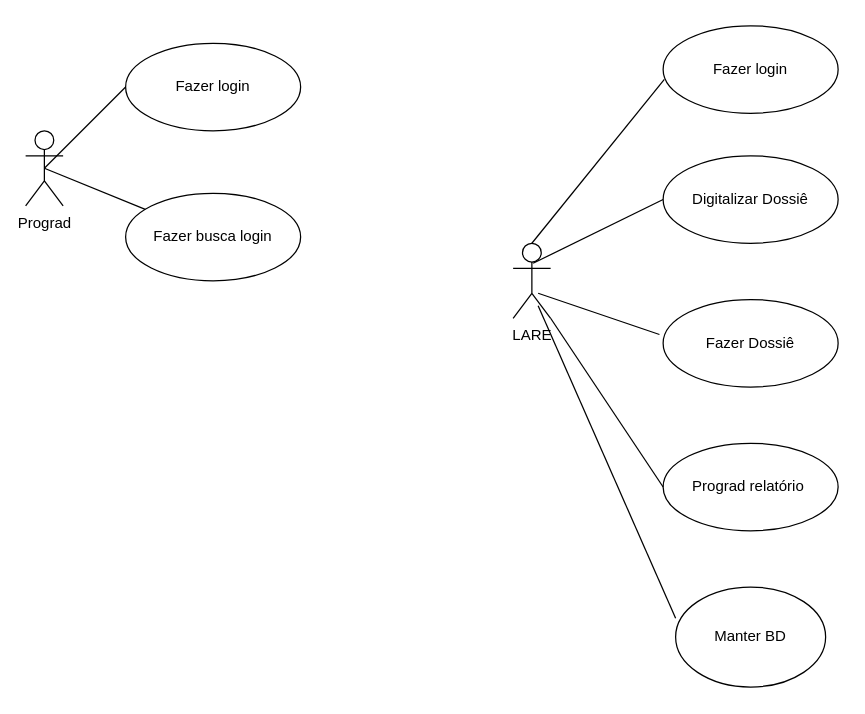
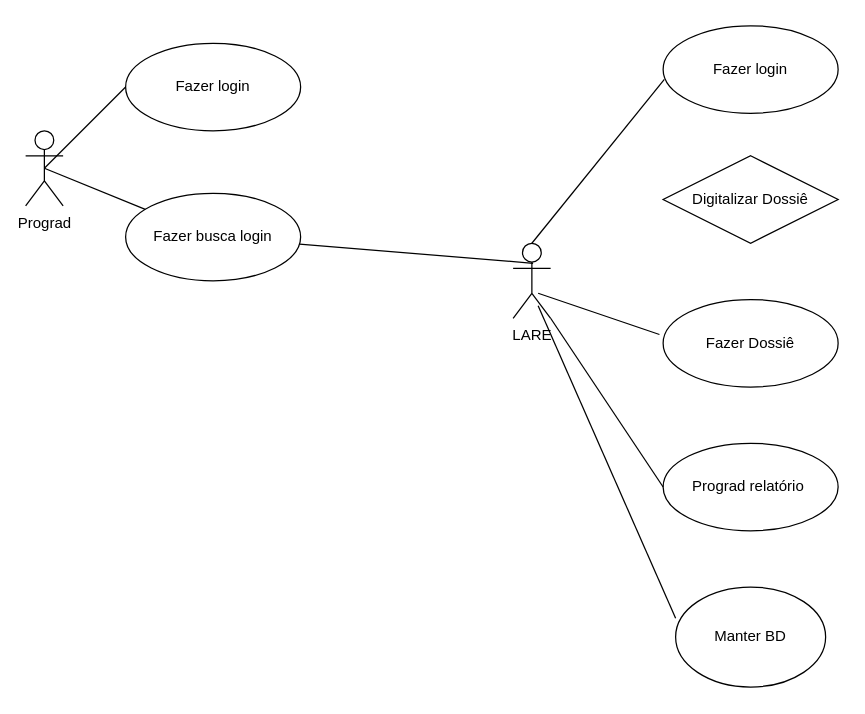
- <mxCell id="9" value="Digitalizar Dossiê" style="ellipse;whiteSpace=wrap;html=1;" parent="1" vertex="1"><mxGeometry x="530" y="124" width="140" height="70" as="geometry" /></mxCell>
+ <mxCell id="9" value="Digitalizar Dossiê" style="rhombus;whiteSpace=wrap;html=1;" parent="1" vertex="1"><mxGeometry x="530" y="124" width="140" height="70" as="geometry" /></mxCell>
- <mxCell id="14" value="" style="edgeStyle=none;html=1;endArrow=none;verticalAlign=bottom;exitX=0.533;exitY=0.267;exitDx=0;exitDy=0;exitPerimeter=0;entryX=0;entryY=0.5;entryDx=0;entryDy=0;" parent="1" source="7" target="9" edge="1"><mxGeometry width="160" relative="1" as="geometry"><mxPoint x="10" y="484" as="sourcePoint" /><mxPoint x="170" y="484" as="targetPoint" /></mxGeometry></mxCell>
+ <mxCell id="14" value="" style="edgeStyle=none;html=1;endArrow=none;verticalAlign=bottom;exitX=0.533;exitY=0.267;exitDx=0;exitDy=0;exitPerimeter=0;" parent="1" source="7" target="4" edge="1"><mxGeometry width="160" relative="1" as="geometry"><mxPoint x="10" y="484" as="sourcePoint" /><mxPoint x="170" y="484" as="targetPoint" /></mxGeometry></mxCell>
